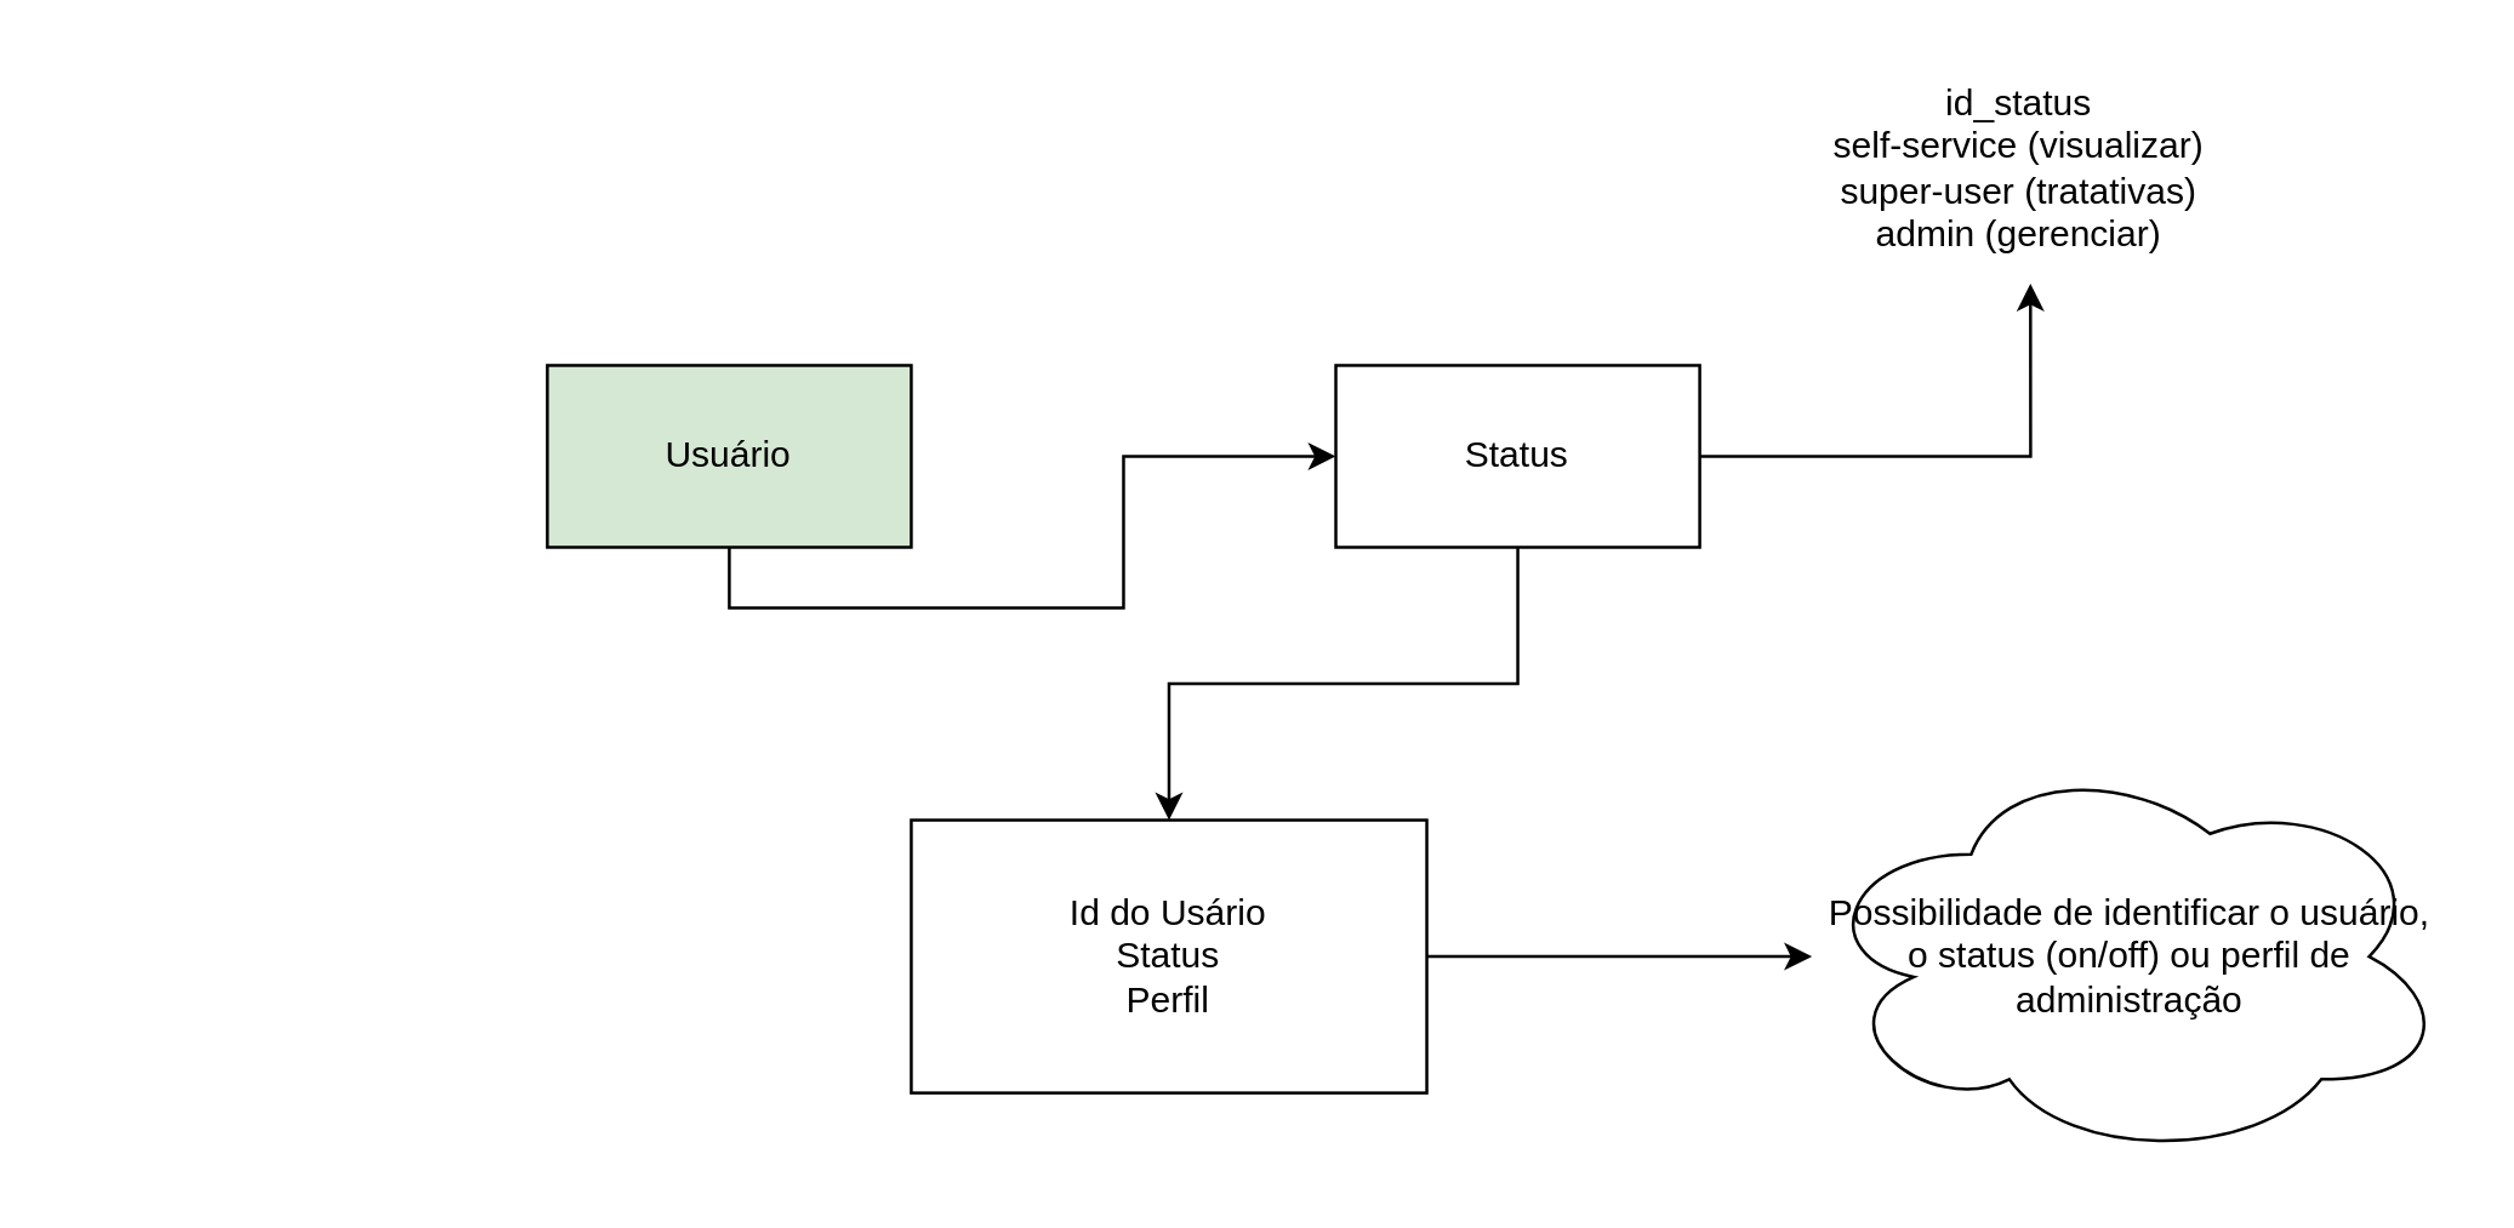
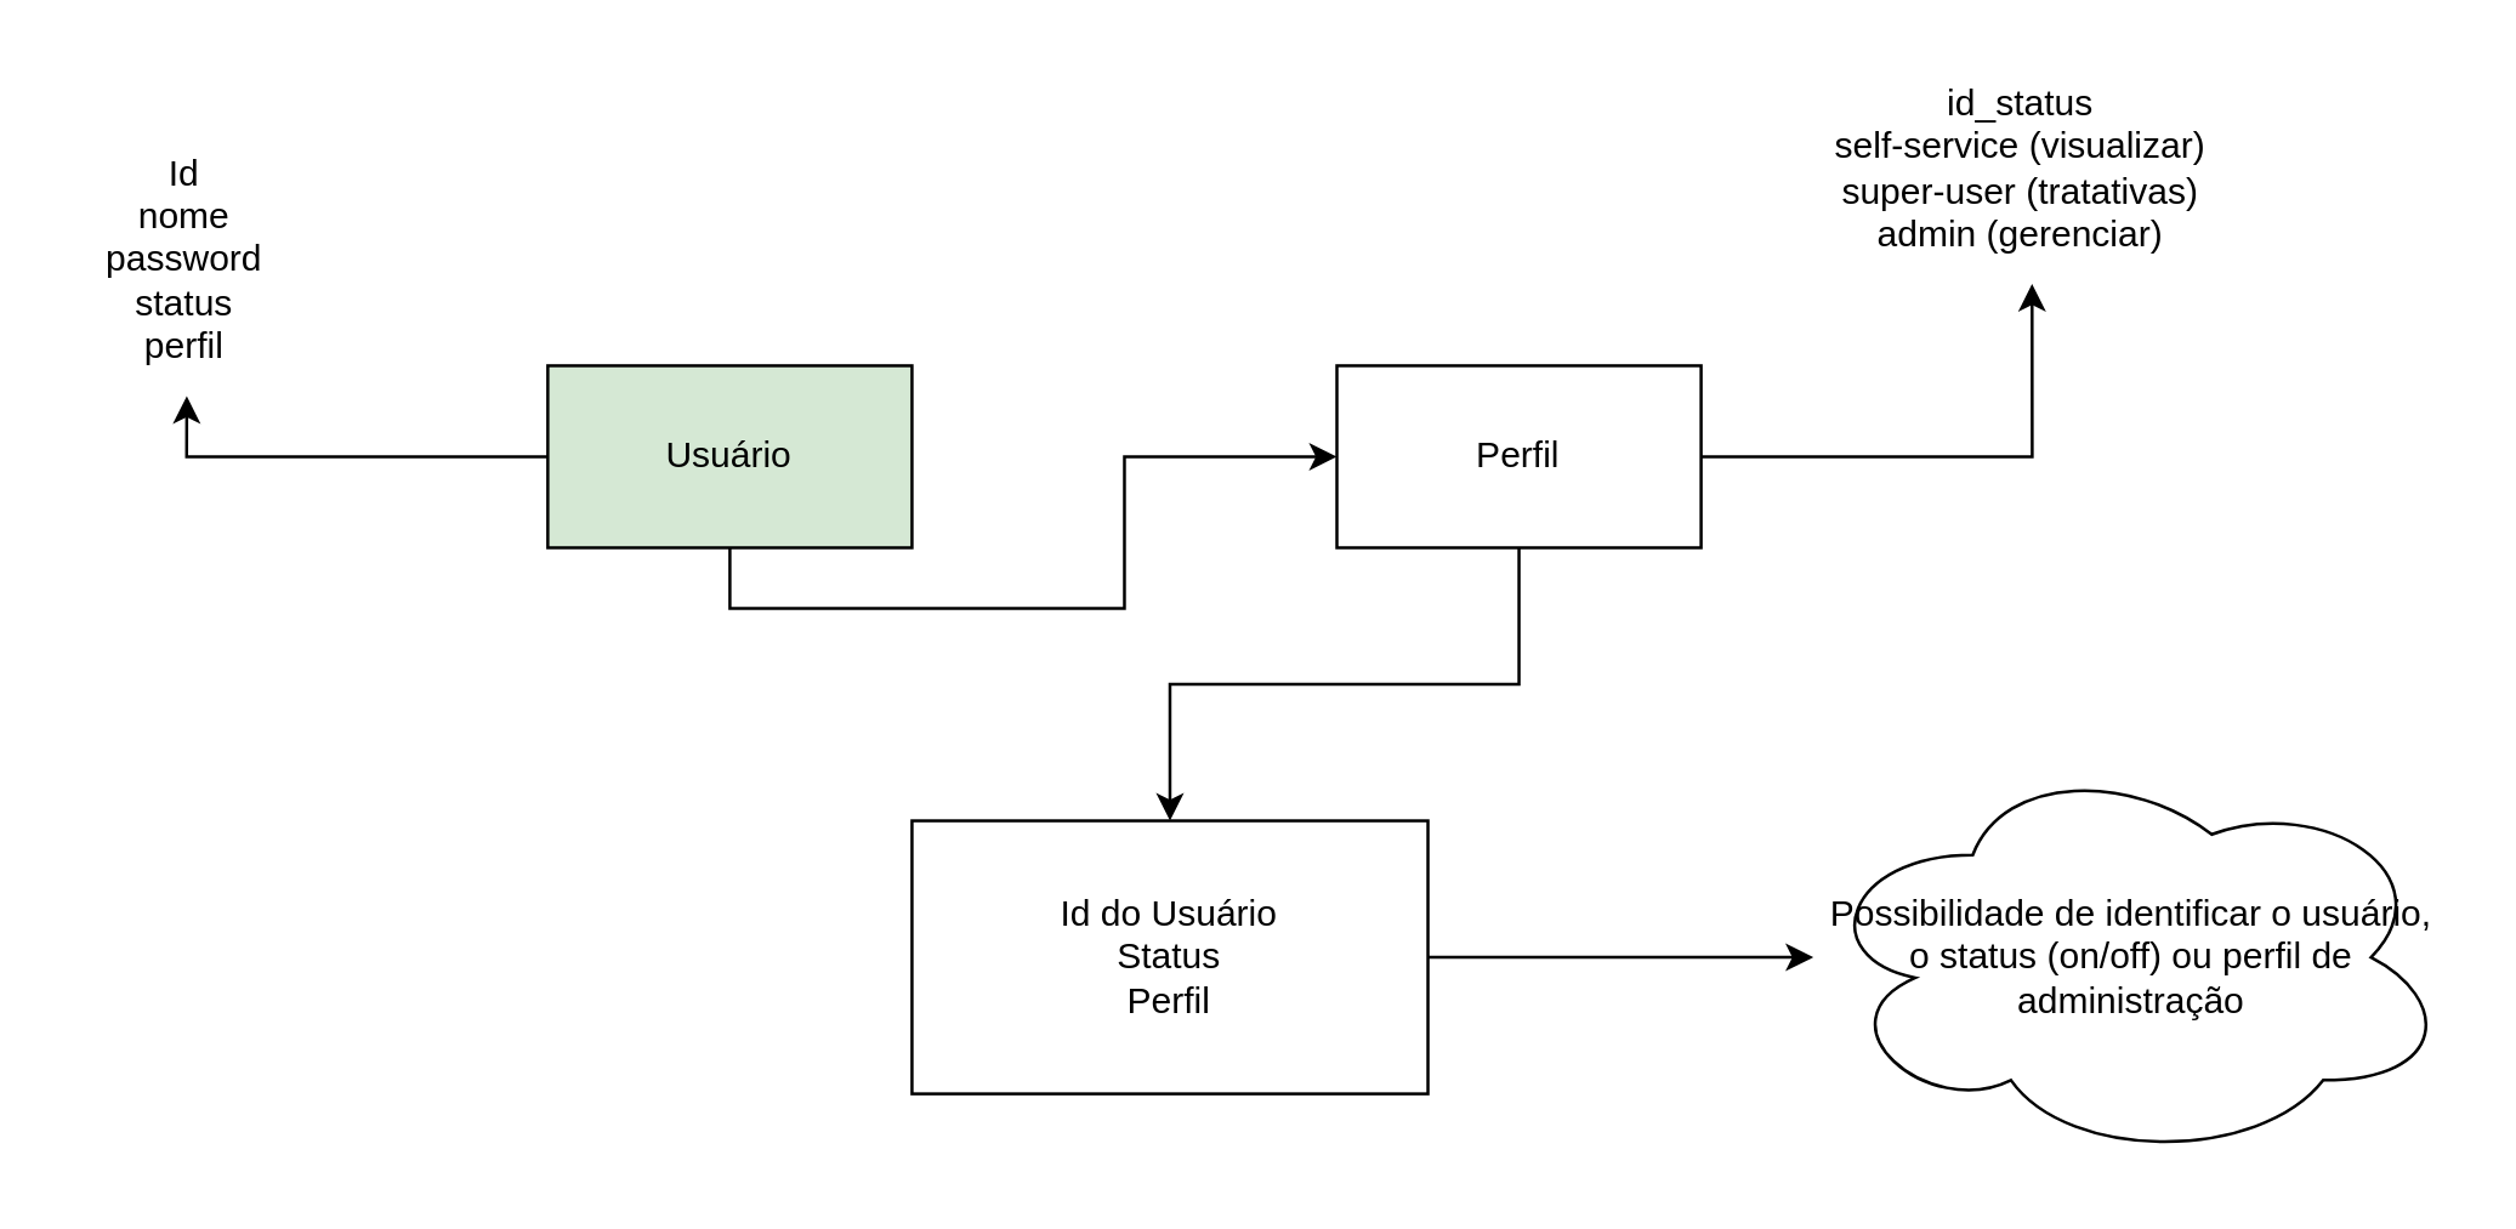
+ <mxCell id="4" value="Id&lt;br&gt;nome&lt;br&gt;password&lt;br&gt;status&lt;br&gt;perfil" style="text;html=1;align=center;verticalAlign=middle;resizable=0;points=[];autosize=1;strokeColor=none;fillColor=none;" vertex="1" parent="1"><mxGeometry x="20" width="80" height="90" as="geometry" y="40" /></mxCell>
+ <mxCell id="9" style="edgeStyle=orthogonalEdgeStyle;rounded=0;orthogonalLoop=1;jettySize=auto;html=1;exitX=0;exitY=0.5;exitDx=0;exitDy=0;entryX=0.513;entryY=1;entryDx=0;entryDy=0;entryPerimeter=0;" edge="1" parent="1" source="3" target="4"><mxGeometry relative="1" as="geometry" /></mxCell>
- <mxCell id="8" value="Status" style="whiteSpace=wrap;html=1;" vertex="1" parent="1"><mxGeometry x="440" y="120" width="120" height="60" as="geometry" /></mxCell>
+ <mxCell id="8" value="Perfil" style="whiteSpace=wrap;html=1;" vertex="1" parent="1"><mxGeometry x="440" y="120" width="120" height="60" as="geometry" /></mxCell>
- <mxCell id="6" value="Id do Usário&lt;br&gt;Status&lt;br&gt;Perfil&lt;br&gt;" style="whiteSpace=wrap;html=1;" vertex="1" parent="1"><mxGeometry x="300" y="270" width="170" height="90" as="geometry" /></mxCell>
+ <mxCell id="6" value="Id do Usuário&lt;br&gt;Status&lt;br&gt;Perfil&lt;br&gt;" style="whiteSpace=wrap;html=1;" vertex="1" parent="1"><mxGeometry x="300" y="270" width="170" height="90" as="geometry" /></mxCell>
